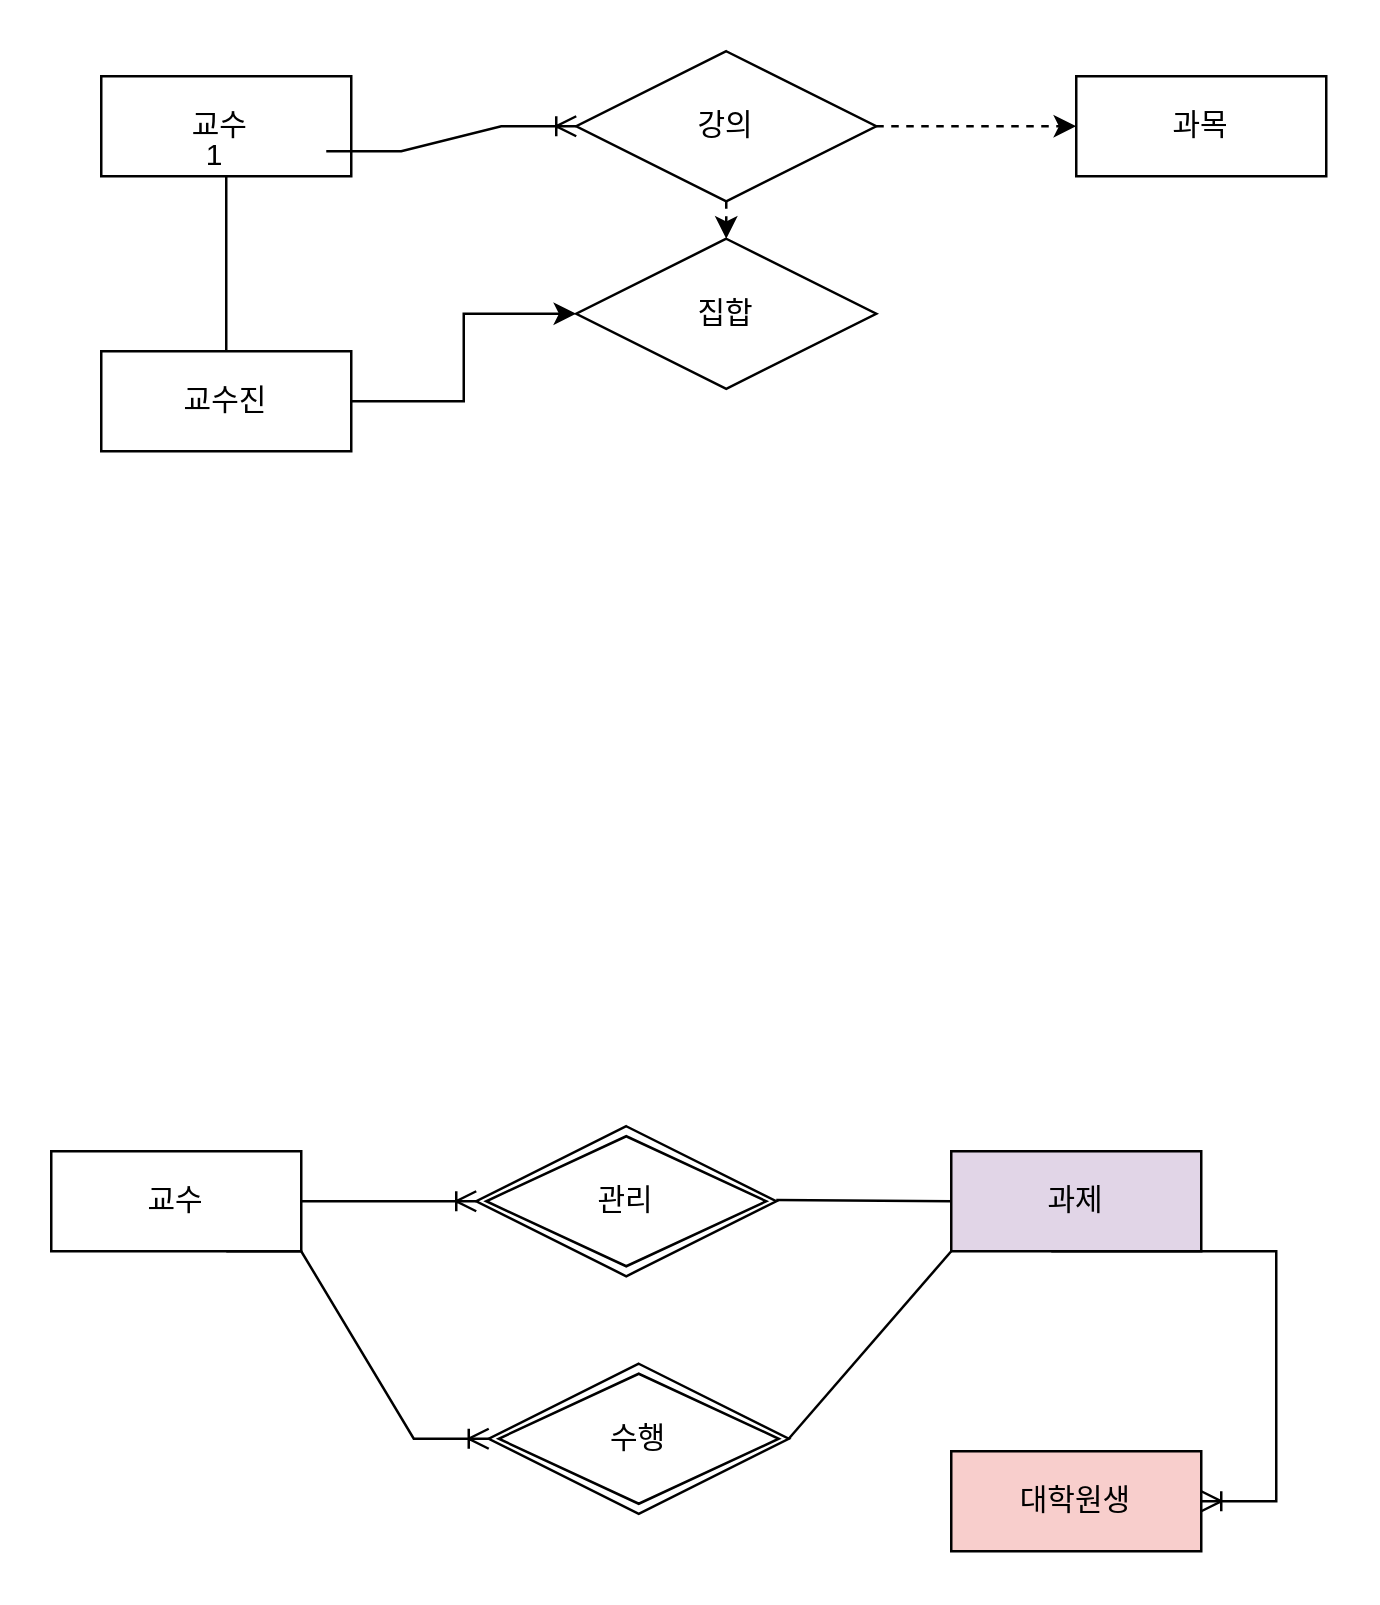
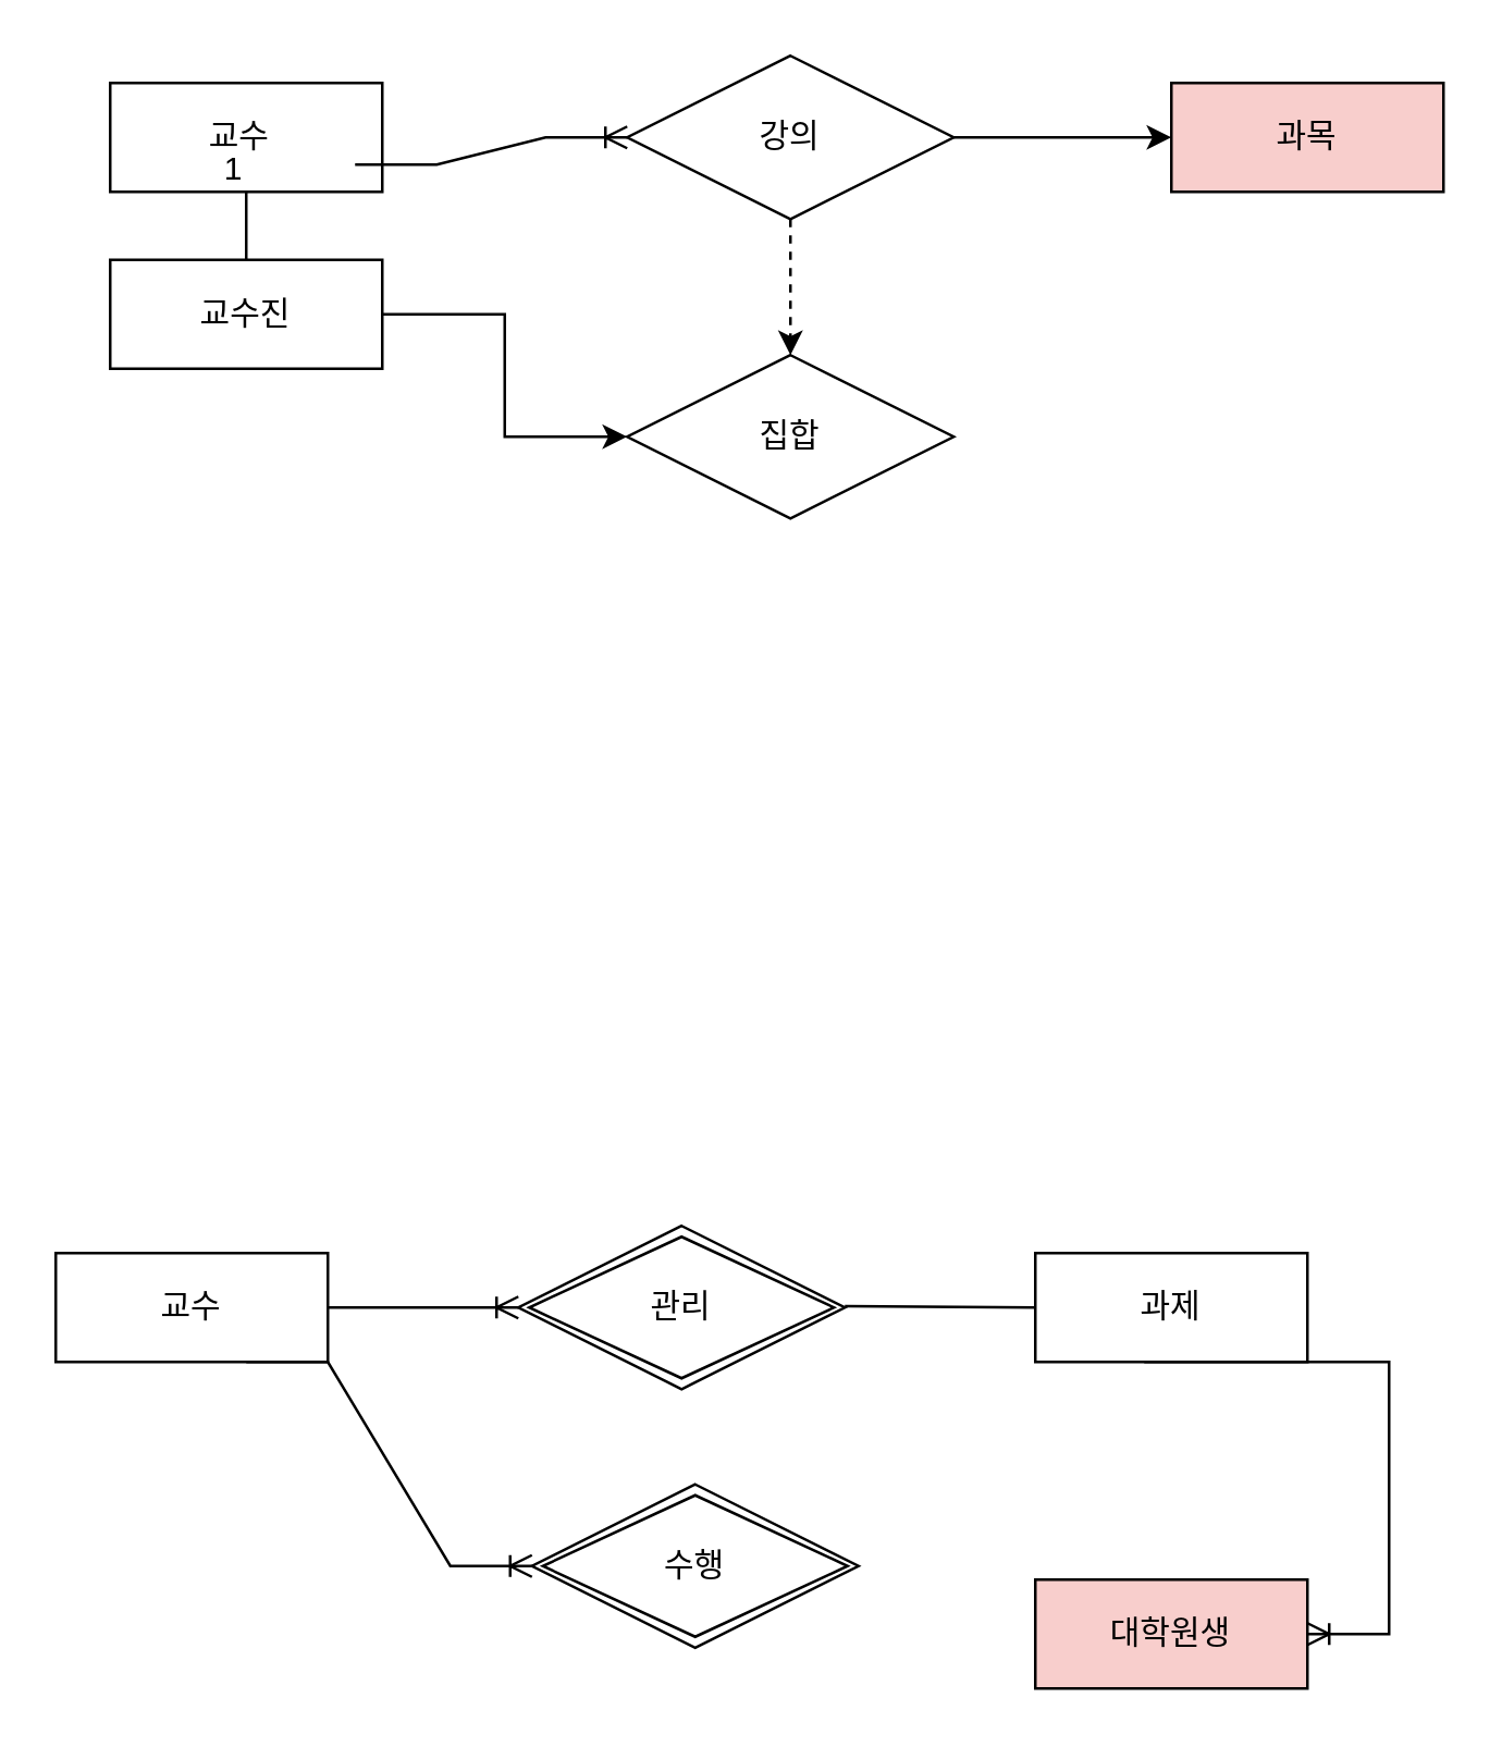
- <mxCell id="6" style="edgeStyle=orthogonalEdgeStyle;rounded=0;orthogonalLoop=1;jettySize=auto;html=1;exitX=1;exitY=0.5;exitDx=0;exitDy=0;dashed=1;" edge="1" parent="1" source="8" target="2"><mxGeometry relative="1" as="geometry" /></mxCell>
+ <mxCell id="6" style="edgeStyle=orthogonalEdgeStyle;rounded=0;orthogonalLoop=1;jettySize=auto;html=1;exitX=1;exitY=0.5;exitDx=0;exitDy=0;" edge="1" parent="1" source="8" target="2"><mxGeometry relative="1" as="geometry" /></mxCell>
- <mxCell id="2" value="과목" style="whiteSpace=wrap;html=1;align=center;" vertex="1" parent="1"><mxGeometry x="430" y="30" width="100" height="40" as="geometry" /></mxCell>
+ <mxCell id="2" value="과목" style="whiteSpace=wrap;html=1;align=center;fillColor=#f8cecc;" vertex="1" parent="1"><mxGeometry x="430" y="30" width="100" height="40" as="geometry" /></mxCell>
- <mxCell id="9" value="집합" style="shape=rhombus;perimeter=rhombusPerimeter;whiteSpace=wrap;html=1;align=center;" vertex="1" parent="1"><mxGeometry x="230" y="95" width="120" height="60" as="geometry" /></mxCell>
+ <mxCell id="9" value="집합" style="shape=rhombus;perimeter=rhombusPerimeter;whiteSpace=wrap;html=1;align=center;" vertex="1" parent="1"><mxGeometry x="230" y="130" width="120" height="60" as="geometry" /></mxCell>
- <mxCell id="5" value="교수진" style="whiteSpace=wrap;html=1;align=center;" vertex="1" parent="1"><mxGeometry x="40" y="140" width="100" height="40" as="geometry" /></mxCell>
+ <mxCell id="5" value="교수진" style="whiteSpace=wrap;html=1;align=center;" vertex="1" parent="1"><mxGeometry x="40" y="95" width="100" height="40" as="geometry" /></mxCell>
- <mxCell id="14" value="과제" style="whiteSpace=wrap;html=1;align=center;fillColor=#e1d5e7;" vertex="1" parent="1"><mxGeometry x="380" y="460" width="100" height="40" as="geometry" /></mxCell>
+ <mxCell id="14" value="과제" style="whiteSpace=wrap;html=1;align=center;" vertex="1" parent="1"><mxGeometry x="380" y="460" width="100" height="40" as="geometry" /></mxCell>
- <mxCell id="22" value="" style="endArrow=none;html=1;rounded=0;entryX=1;entryY=0.5;entryDx=0;entryDy=0;exitX=0;exitY=1;exitDx=0;exitDy=0;" edge="1" parent="1" source="14" target="20"><mxGeometry relative="1" as="geometry"><mxPoint x="330" y="540" as="sourcePoint" /><mxPoint x="260" y="540" as="targetPoint" /></mxGeometry></mxCell>
